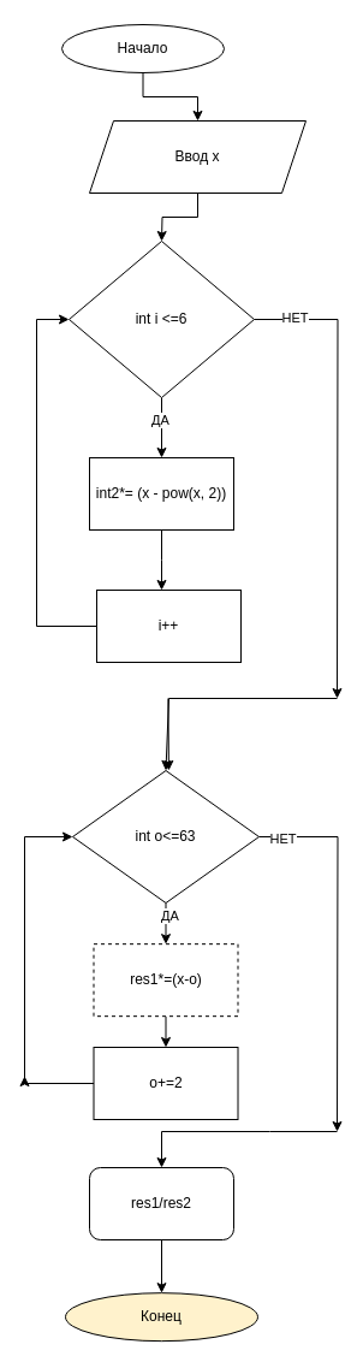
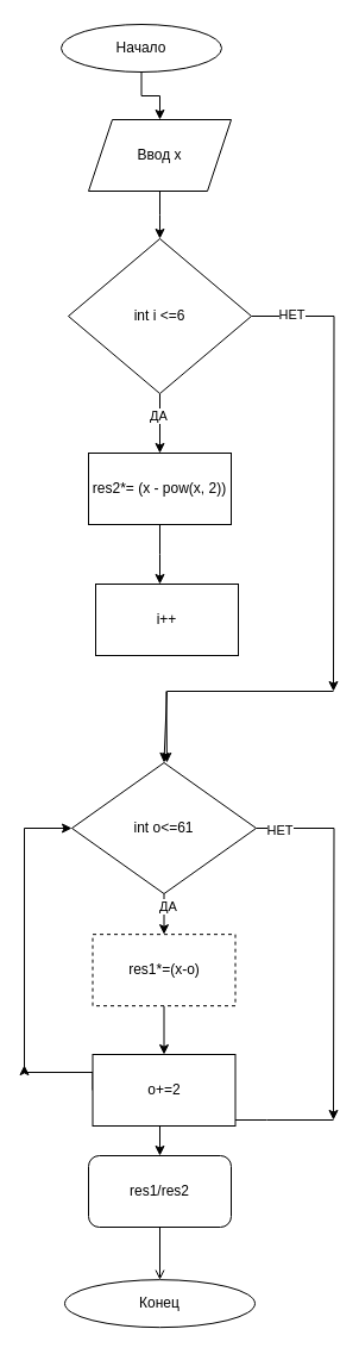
- <mxCell id="5" value="Ввод x" style="shape=parallelogram;perimeter=parallelogramPerimeter;whiteSpace=wrap;html=1;fixedSize=1;" vertex="1" parent="1"><mxGeometry x="74" y="100" width="180" height="60" as="geometry" /></mxCell>
+ <mxCell id="5" value="Ввод x" style="shape=parallelogram;perimeter=parallelogramPerimeter;whiteSpace=wrap;html=1;fixedSize=1;" vertex="1" parent="1"><mxGeometry x="74" y="100" width="120" height="60" as="geometry" /></mxCell>
- <mxCell id="15" style="edgeStyle=orthogonalEdgeStyle;rounded=0;orthogonalLoop=1;jettySize=auto;html=1;entryX=0;entryY=0.5;entryDx=0;entryDy=0;" edge="1" parent="1" source="16" target="10"><mxGeometry relative="1" as="geometry"><mxPoint x="-20" y="260" as="targetPoint" /><Array as="points"><mxPoint x="30" y="520" /><mxPoint x="30" y="265" /></Array></mxGeometry></mxCell>
- <mxCell id="14" value="int2*= (x - pow(x, 2))" style="rounded=0;whiteSpace=wrap;html=1;" vertex="1" parent="1"><mxGeometry x="74" y="380" width="120" height="60" as="geometry" /></mxCell>
+ <mxCell id="14" value="res2*= (x - pow(x, 2))" style="rounded=0;whiteSpace=wrap;html=1;" vertex="1" parent="1"><mxGeometry x="74" y="380" width="120" height="60" as="geometry" /></mxCell>
- <mxCell id="26" value="int o&amp;lt;=63" style="rhombus;whiteSpace=wrap;html=1;" vertex="1" parent="1"><mxGeometry x="60" y="640" width="155" height="110" as="geometry" /></mxCell>
+ <mxCell id="26" value="int o&amp;lt;=61" style="rhombus;whiteSpace=wrap;html=1;" vertex="1" parent="1"><mxGeometry x="60" y="640" width="155" height="110" as="geometry" /></mxCell>
- <mxCell id="29" value="o+=2" style="rounded=0;whiteSpace=wrap;html=1;" vertex="1" parent="1"><mxGeometry x="77.5" y="870" width="120" height="60" as="geometry" /></mxCell>
+ <mxCell id="29" value="o+=2" style="rounded=0;whiteSpace=wrap;html=1;" vertex="1" parent="1"><mxGeometry x="77.5" y="885" width="120" height="60" as="geometry" /></mxCell>
- <mxCell id="19" style="edgeStyle=orthogonalEdgeStyle;rounded=0;orthogonalLoop=1;jettySize=auto;html=1;exitX=0.5;exitY=1;exitDx=0;exitDy=0;entryX=0.5;entryY=0;entryDx=0;entryDy=0;" edge="1" parent="1" source="20" target="21"><mxGeometry relative="1" as="geometry"><mxPoint x="134" y="1070" as="targetPoint" /></mxGeometry></mxCell>
+ <mxCell id="19" style="edgeStyle=orthogonalEdgeStyle;rounded=0;orthogonalLoop=1;jettySize=auto;html=1;exitX=0.5;exitY=1;exitDx=0;exitDy=0;entryX=0.5;entryY=0;entryDx=0;entryDy=0;endArrow=open;" edge="1" parent="1" source="20" target="21"><mxGeometry relative="1" as="geometry"><mxPoint x="134" y="1070" as="targetPoint" /></mxGeometry></mxCell>
- <mxCell id="21" value="Конец" style="ellipse;whiteSpace=wrap;html=1;fillColor=#fff2cc;" vertex="1" parent="1"><mxGeometry x="54" y="1074.17" width="160" height="40" as="geometry" /></mxCell>
+ <mxCell id="21" value="Конец" style="ellipse;whiteSpace=wrap;html=1;" vertex="1" parent="1"><mxGeometry x="54" y="1074.17" width="160" height="40" as="geometry" /></mxCell>
